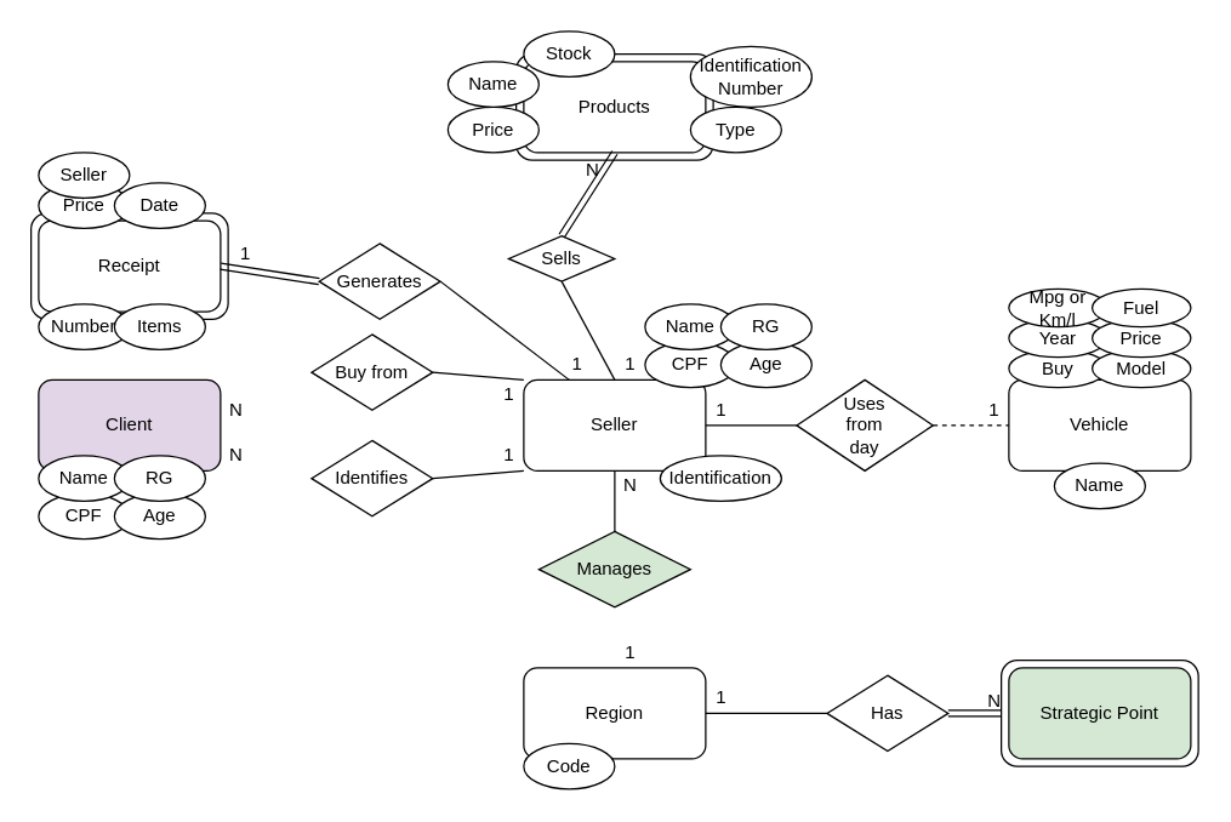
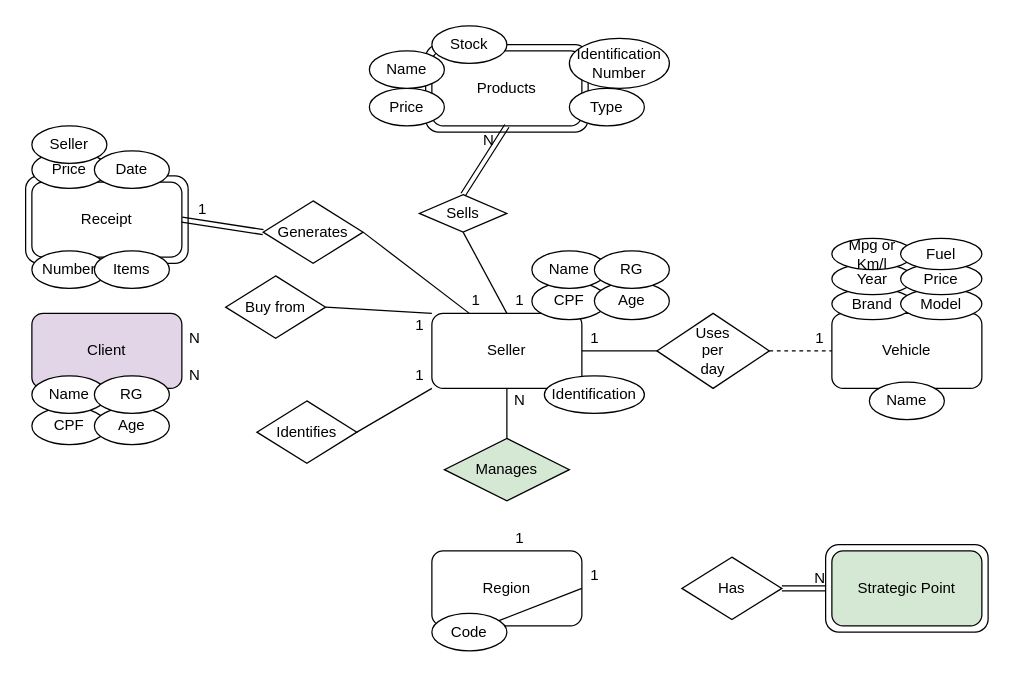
- <mxCell id="41" value="Buy" style="ellipse;whiteSpace=wrap;html=1;direction=south;" parent="1" vertex="1"><mxGeometry x="665" y="230" width="65" height="25" as="geometry" /></mxCell>
+ <mxCell id="41" value="Brand" style="ellipse;whiteSpace=wrap;html=1;direction=south;" parent="1" vertex="1"><mxGeometry x="665" y="230" width="65" height="25" as="geometry" /></mxCell>
- <mxCell id="33" value="Buy from" style="rhombus;whiteSpace=wrap;html=1;" parent="1" vertex="1"><mxGeometry x="205" y="220" width="80" height="50" as="geometry" /></mxCell>
+ <mxCell id="33" value="Buy from" style="rhombus;whiteSpace=wrap;html=1;" parent="1" vertex="1"><mxGeometry x="180" y="220" width="80" height="50" as="geometry" /></mxCell>
- <mxCell id="17" value="Uses&lt;br&gt;from&lt;br&gt;day" style="rhombus;whiteSpace=wrap;html=1;" parent="1" vertex="1"><mxGeometry x="525" y="250" width="90" height="60" as="geometry" /></mxCell>
+ <mxCell id="17" value="Uses&lt;br&gt;per&lt;br&gt;day" style="rhombus;whiteSpace=wrap;html=1;" parent="1" vertex="1"><mxGeometry x="525" y="250" width="90" height="60" as="geometry" /></mxCell>
- <mxCell id="37" value="Identifies" style="rhombus;whiteSpace=wrap;html=1;" parent="1" vertex="1"><mxGeometry x="205" y="290" width="80" height="50" as="geometry" /></mxCell>
+ <mxCell id="37" value="Identifies" style="rhombus;whiteSpace=wrap;html=1;" parent="1" vertex="1"><mxGeometry x="205" y="320" width="80" height="50" as="geometry" /></mxCell>
- <mxCell id="7" value="" style="endArrow=none;html=1;rounded=0;entryX=0;entryY=0.5;entryDx=0;entryDy=0;exitX=1;exitY=0.5;exitDx=0;exitDy=0;" parent="1" source="4" target="6" edge="1"><mxGeometry relative="1" as="geometry"><mxPoint x="395" y="510" as="sourcePoint" /><mxPoint x="555" y="510" as="targetPoint" /></mxGeometry></mxCell>
+ <mxCell id="7" value="" style="endArrow=none;html=1;rounded=0;exitX=1;exitY=0.5;exitDx=0;exitDy=0;" parent="1" source="4" target="5" edge="1"><mxGeometry relative="1" as="geometry"><mxPoint x="395" y="510" as="sourcePoint" /><mxPoint x="555" y="510" as="targetPoint" /></mxGeometry></mxCell>
